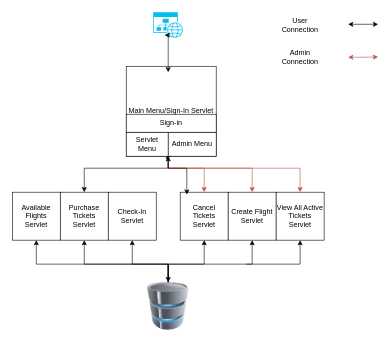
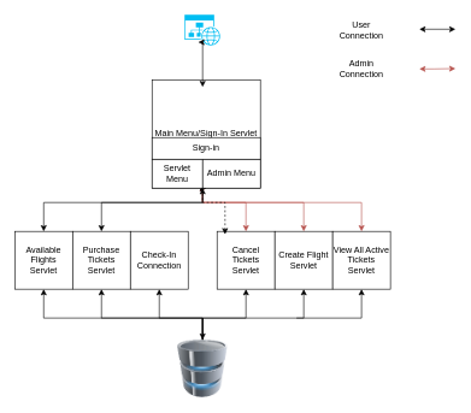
+ <mxCell id="21" value="" style="endArrow=classic;startArrow=classic;html=1;rounded=0;edgeStyle=orthogonalEdgeStyle;exitX=0.5;exitY=0;exitDx=0;exitDy=0;entryX=0.5;entryY=1;entryDx=0;entryDy=0;" edge="1" parent="1" source="4" target="18"><mxGeometry width="50" height="50" relative="1" as="geometry"><mxPoint x="130" y="260" as="sourcePoint" /><mxPoint x="180" y="210" as="targetPoint" /><Array as="points"><mxPoint x="60" y="280" /><mxPoint x="280" y="280" /></Array></mxGeometry></mxCell>
- <mxCell id="26" value="" style="endArrow=classic;startArrow=classic;html=1;rounded=0;edgeStyle=orthogonalEdgeStyle;entryX=0;entryY=1;entryDx=0;entryDy=0;exitX=0.138;exitY=0.05;exitDx=0;exitDy=0;exitPerimeter=0;" edge="1" parent="1" source="12" target="24"><mxGeometry width="50" height="50" relative="1" as="geometry"><mxPoint x="390" y="310" as="sourcePoint" /><mxPoint x="440" y="260" as="targetPoint" /><Array as="points"><mxPoint x="311" y="280" /><mxPoint x="280" y="280" /></Array></mxGeometry></mxCell>
+ <mxCell id="26" value="" style="endArrow=classic;startArrow=classic;html=1;rounded=0;edgeStyle=orthogonalEdgeStyle;entryX=0;entryY=1;entryDx=0;entryDy=0;exitX=0.138;exitY=0.05;exitDx=0;exitDy=0;exitPerimeter=0;dashed=1;" edge="1" parent="1" source="12" target="24"><mxGeometry width="50" height="50" relative="1" as="geometry"><mxPoint x="390" y="310" as="sourcePoint" /><mxPoint x="440" y="260" as="targetPoint" /><Array as="points"><mxPoint x="311" y="280" /><mxPoint x="280" y="280" /></Array></mxGeometry></mxCell>
- <mxCell id="11" value="&lt;div&gt;Check-In&lt;/div&gt;&lt;div&gt;Servlet&lt;/div&gt;" style="whiteSpace=wrap;html=1;aspect=fixed;" vertex="1" parent="1"><mxGeometry x="180" y="320" width="80" height="80" as="geometry" /></mxCell>
+ <mxCell id="11" value="&lt;div&gt;Check-In&lt;/div&gt;&lt;div&gt;Connection&lt;/div&gt;" style="whiteSpace=wrap;html=1;aspect=fixed;" vertex="1" parent="1"><mxGeometry x="180" y="320" width="80" height="80" as="geometry" /></mxCell>
